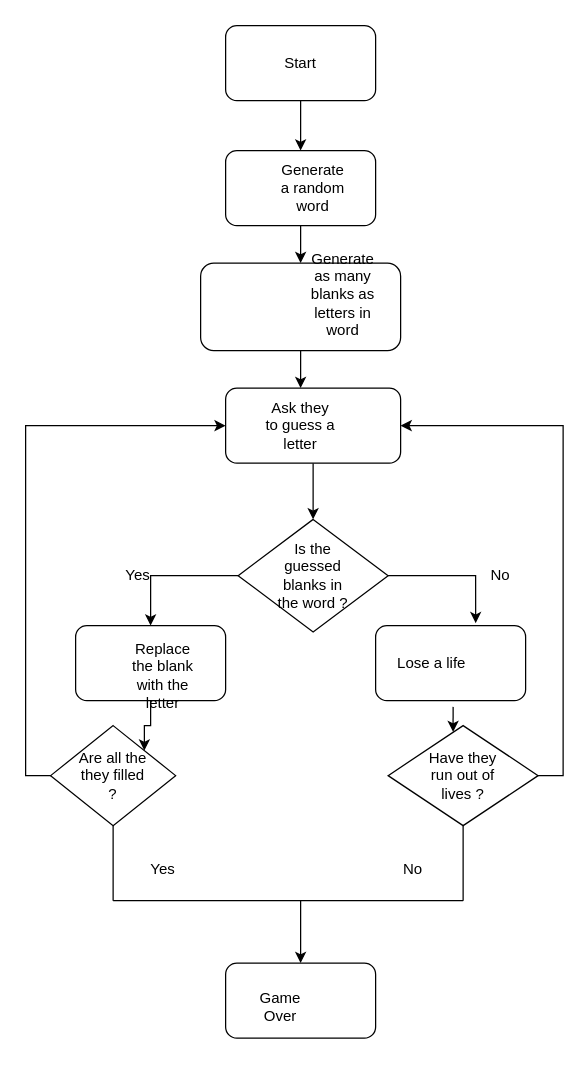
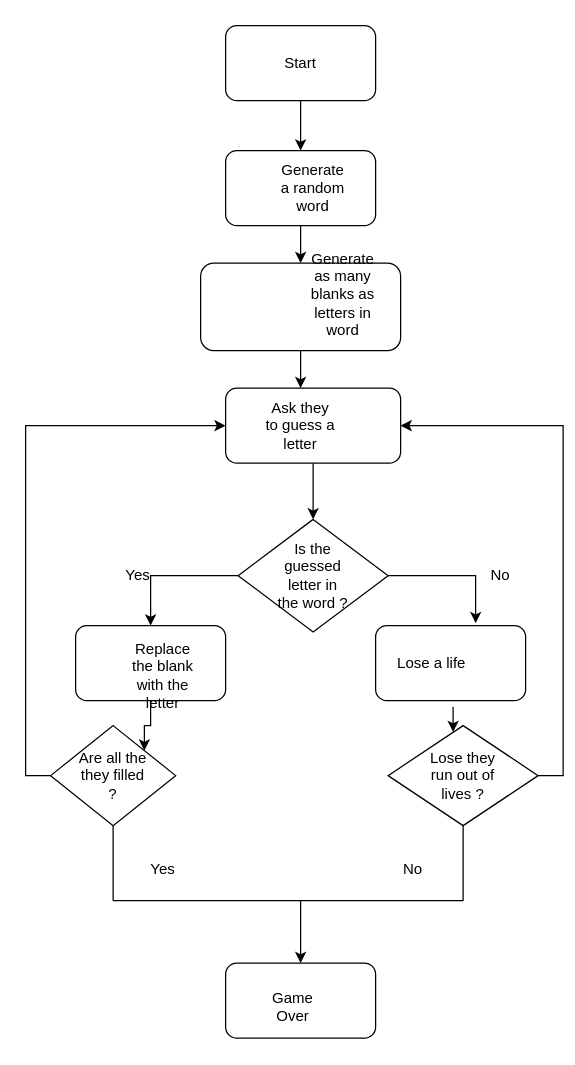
- <mxCell id="23" value="Is the guessed blanks in the word ?" style="text;html=1;strokeColor=none;fillColor=none;align=center;verticalAlign=middle;whiteSpace=wrap;rounded=0;" vertex="1" parent="1"><mxGeometry x="220" y="445" width="60" height="30" as="geometry" /></mxCell>
+ <mxCell id="23" value="Is the guessed letter in the word ?" style="text;html=1;strokeColor=none;fillColor=none;align=center;verticalAlign=middle;whiteSpace=wrap;rounded=0;" vertex="1" parent="1"><mxGeometry x="220" y="445" width="60" height="30" as="geometry" /></mxCell>
- <mxCell id="16" value="Have they run out of lives ?" style="text;html=1;strokeColor=none;fillColor=none;align=center;verticalAlign=middle;whiteSpace=wrap;rounded=0;" vertex="1" parent="1"><mxGeometry x="340" y="605" width="60" height="30" as="geometry" /></mxCell>
+ <mxCell id="16" value="Lose they run out of lives ?" style="text;html=1;strokeColor=none;fillColor=none;align=center;verticalAlign=middle;whiteSpace=wrap;rounded=0;" vertex="1" parent="1"><mxGeometry x="340" y="605" width="60" height="30" as="geometry" /></mxCell>
- <mxCell id="33" value="Game Over" style="text;html=1;strokeColor=none;fillColor=none;align=center;verticalAlign=middle;whiteSpace=wrap;rounded=0;" vertex="1" parent="1"><mxGeometry x="194" y="790" width="60" height="30" as="geometry" /></mxCell>
+ <mxCell id="33" value="Game Over" style="text;html=1;strokeColor=none;fillColor=none;align=center;verticalAlign=middle;whiteSpace=wrap;rounded=0;" vertex="1" parent="1"><mxGeometry x="204" y="790" width="60" height="30" as="geometry" /></mxCell>
